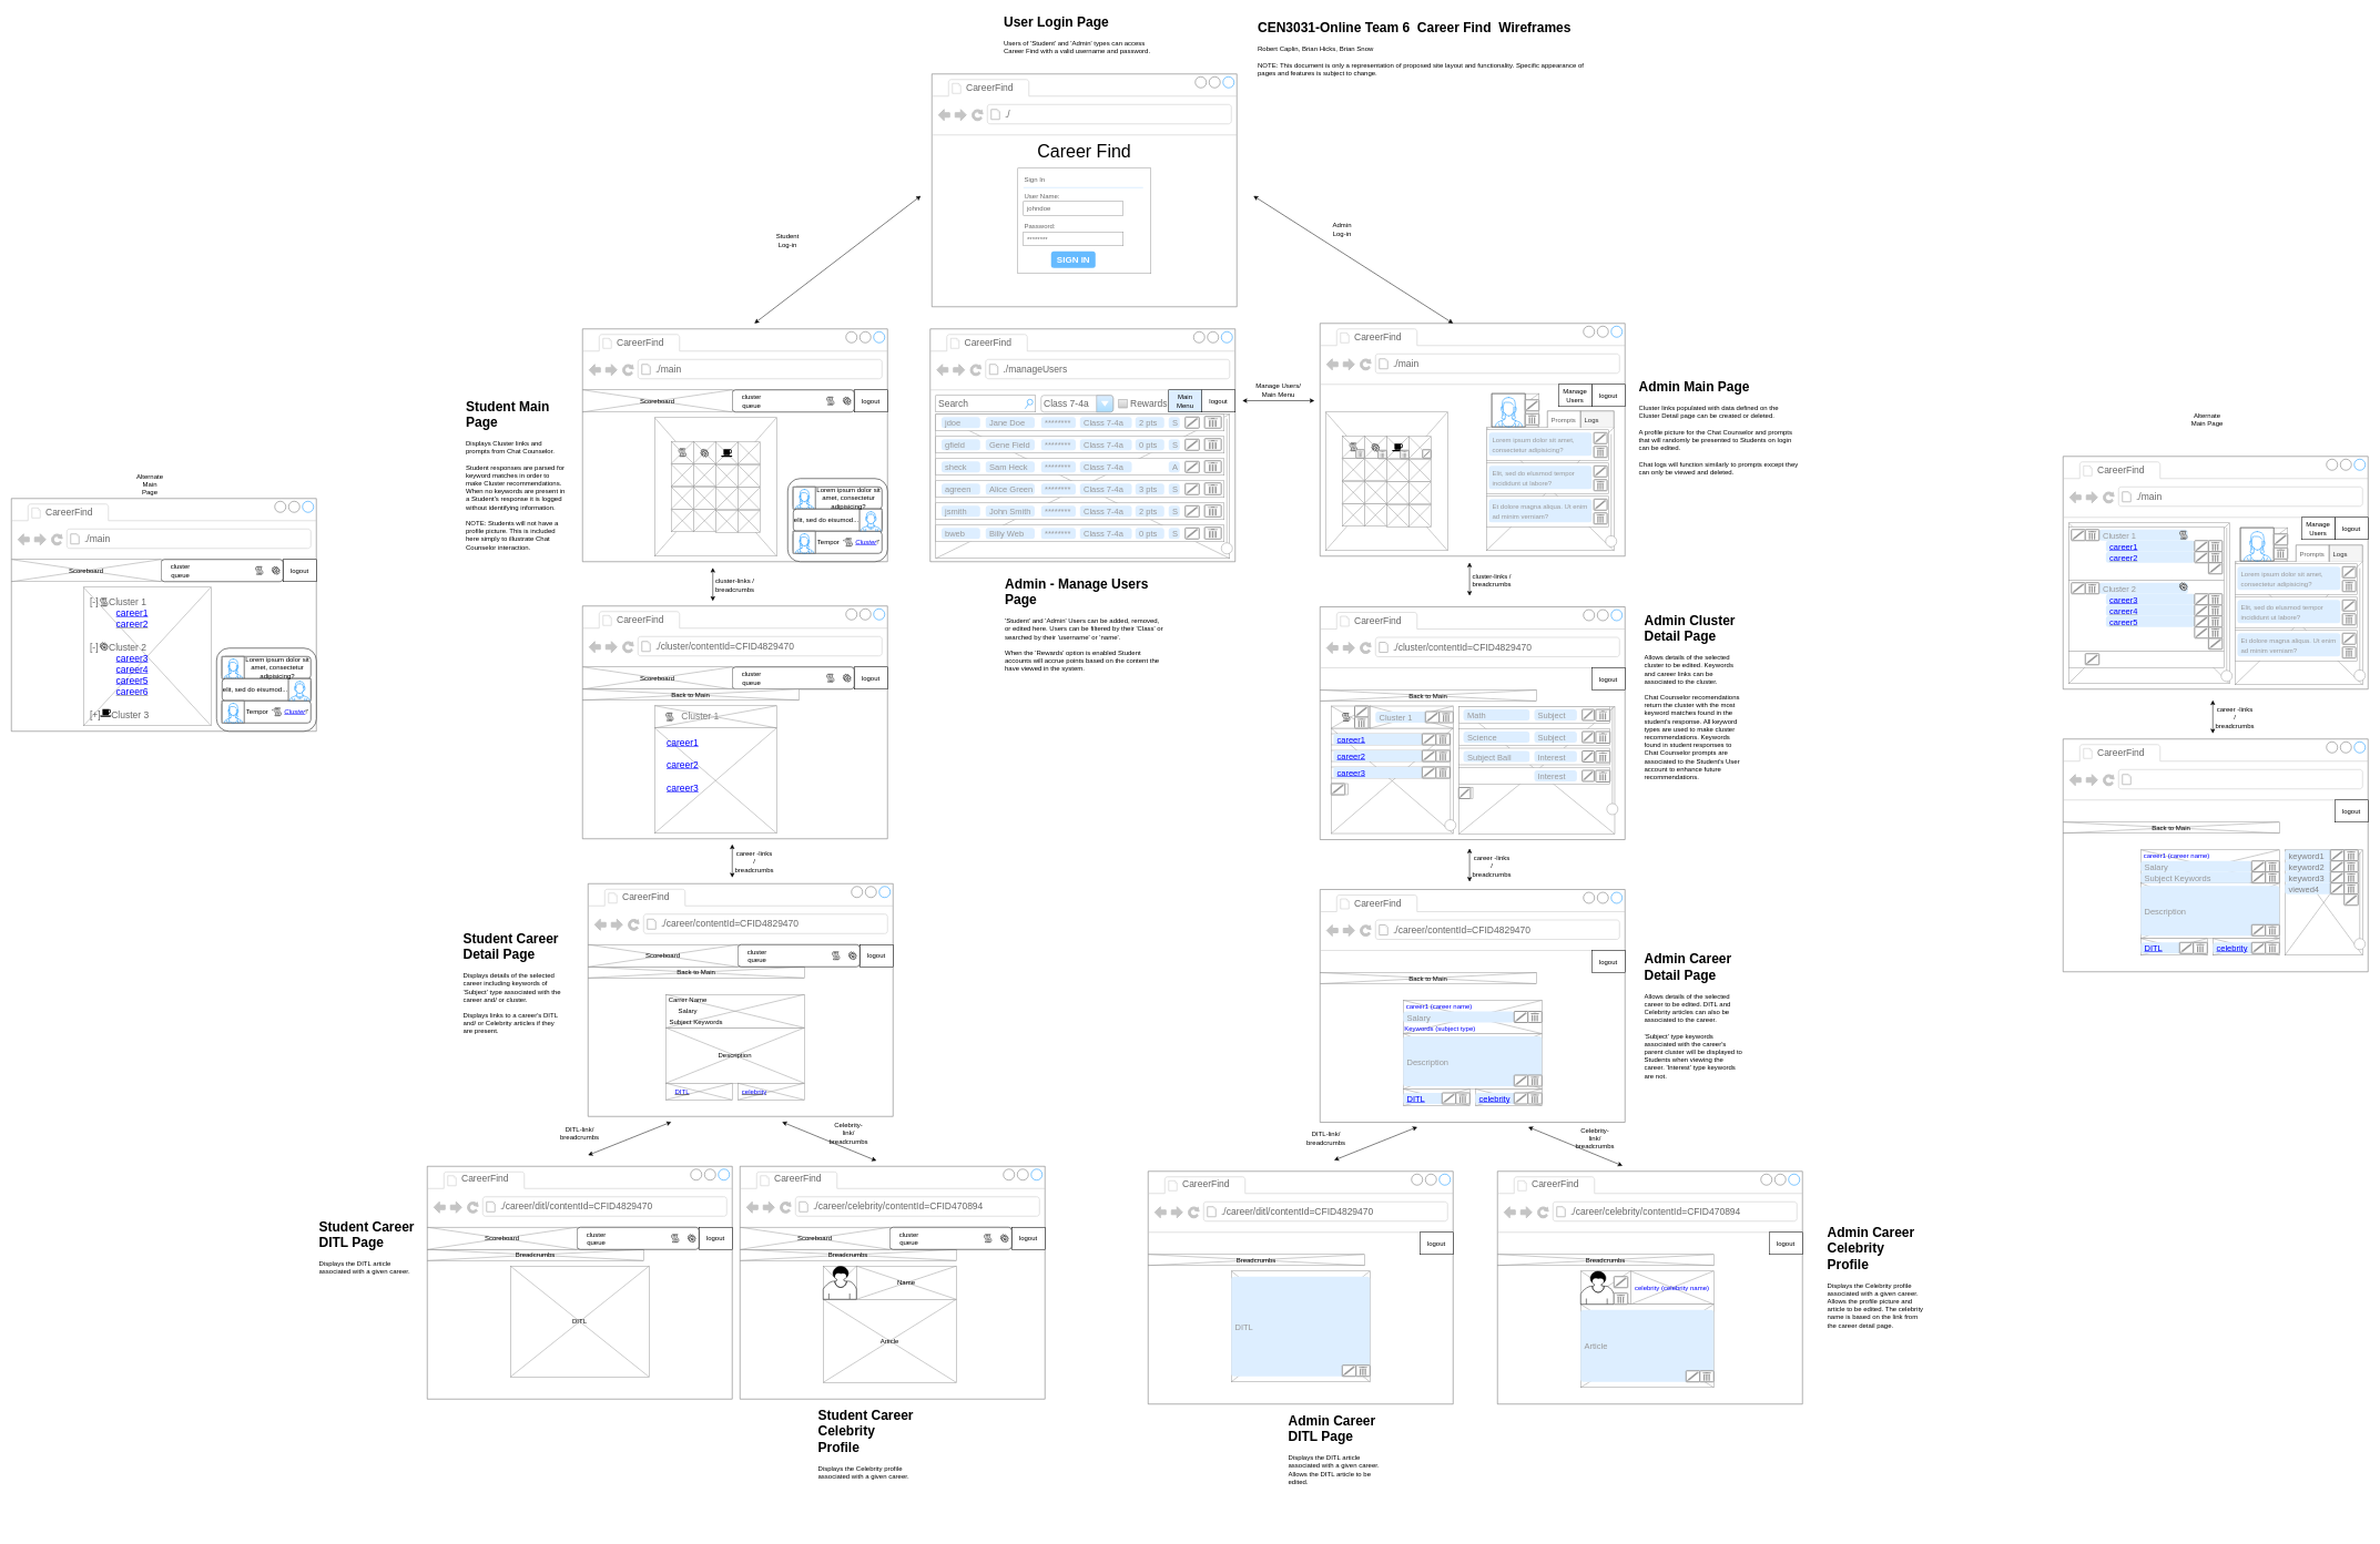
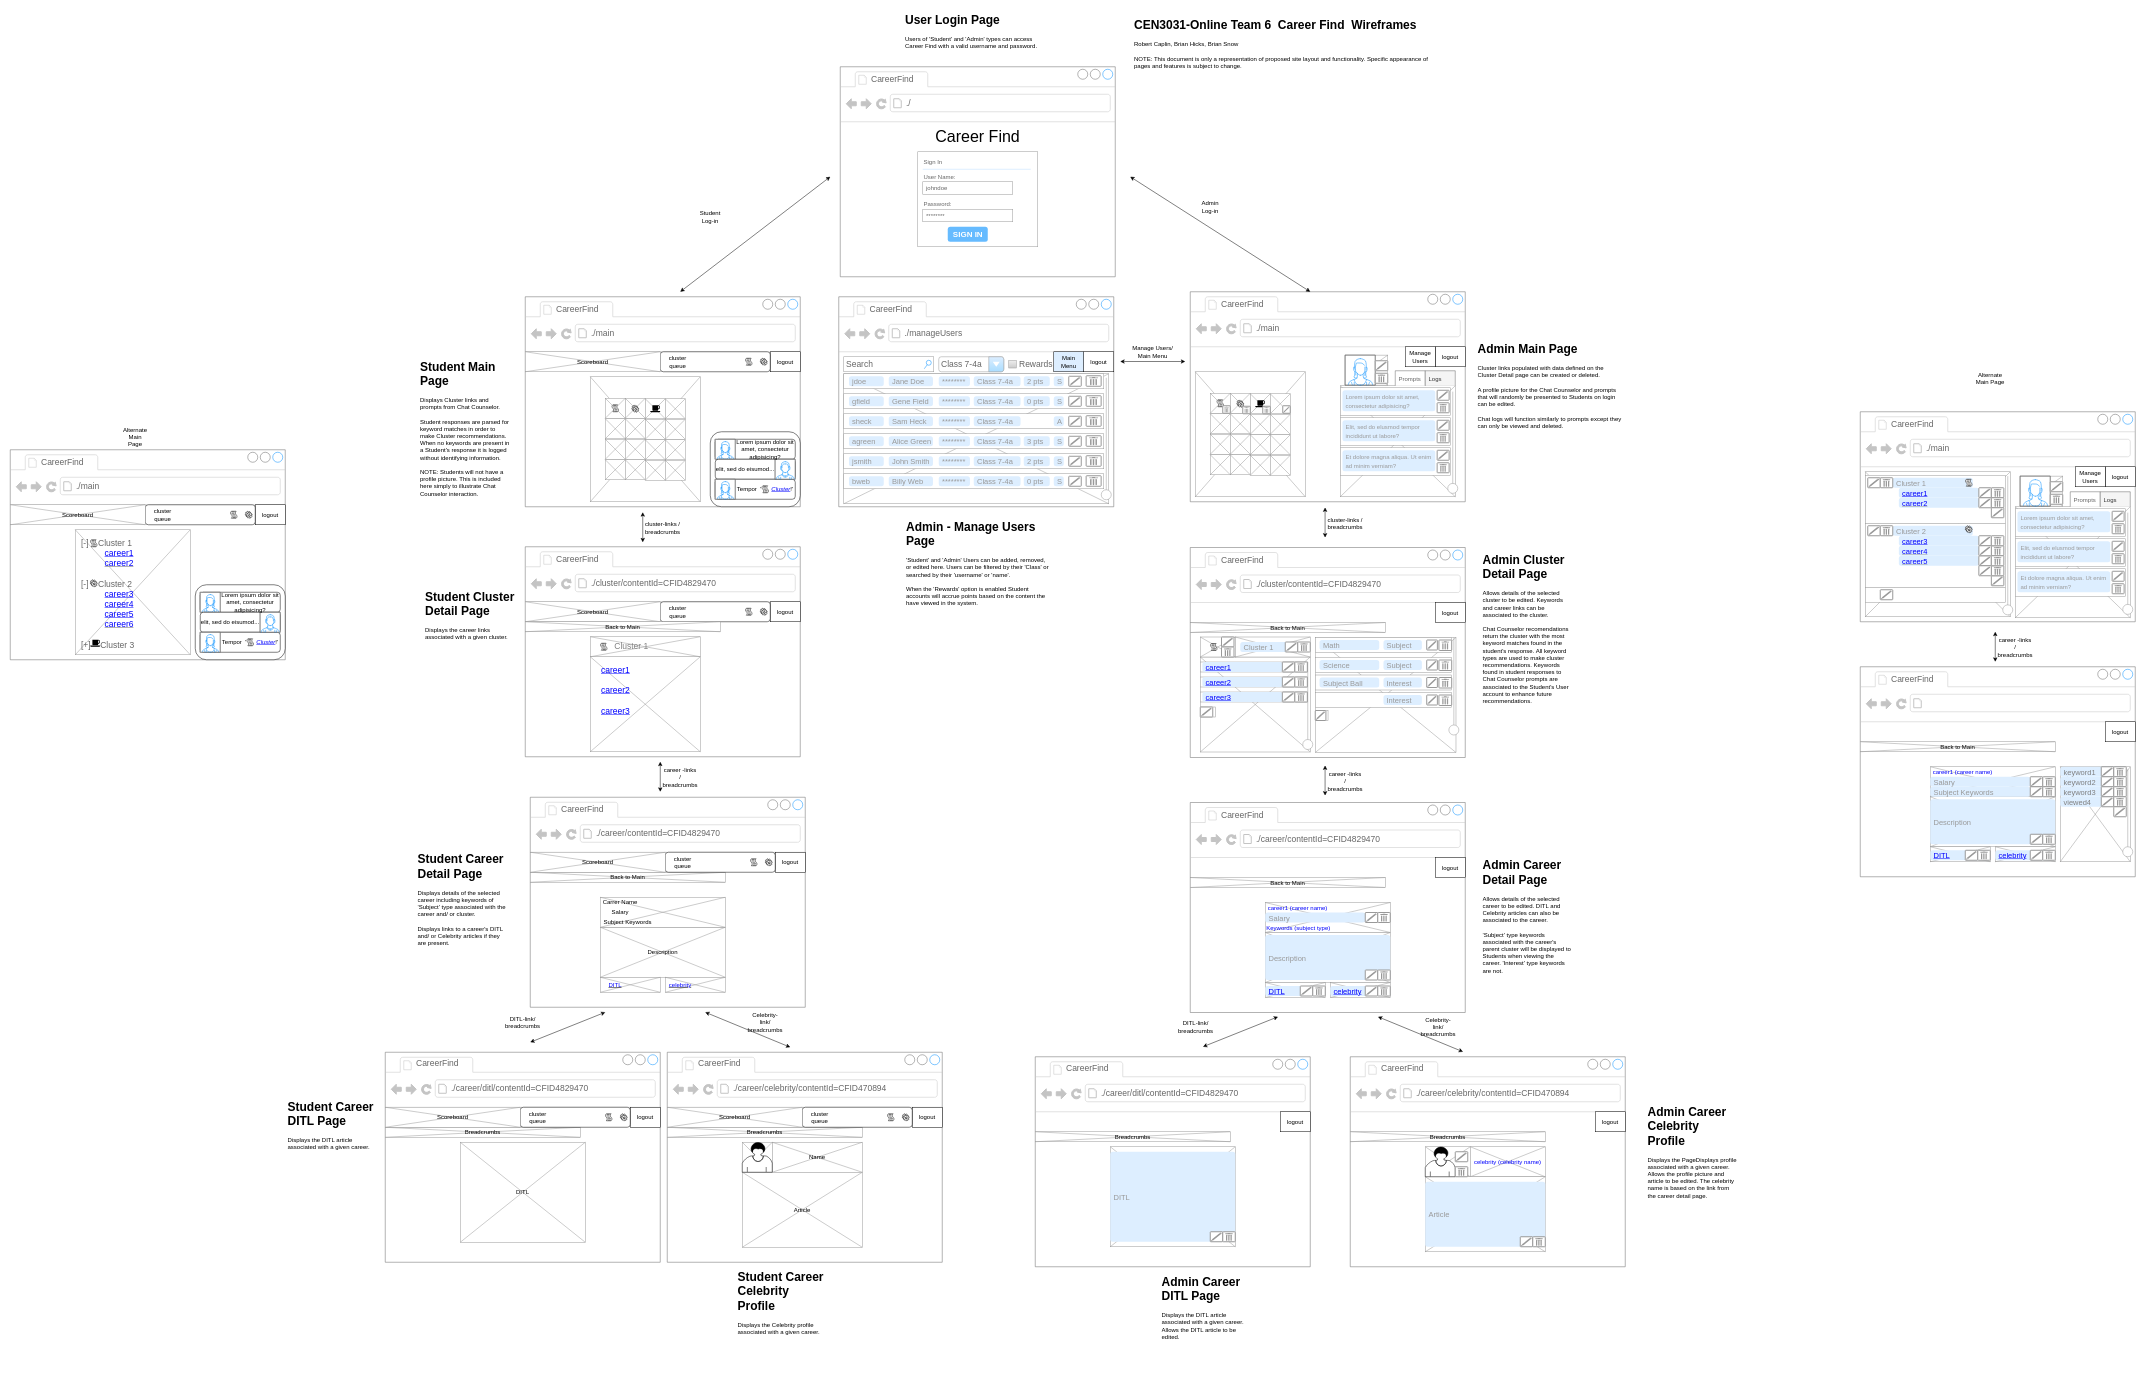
+ <mxCell id="607" value="&lt;h1&gt;Student Cluster Detail Page&lt;/h1&gt;&lt;p&gt;Displays the career links associated with a given cluster.&lt;/p&gt;" style="text;html=1;strokeColor=none;fillColor=none;spacing=5;spacingTop=-20;whiteSpace=wrap;overflow=hidden;rounded=0;" parent="1" vertex="1"><mxGeometry x="845" y="1173" width="190" height="221" as="geometry" /></mxCell>
- <mxCell id="608" value="&lt;h1&gt;Student Career Detail Page&lt;/h1&gt;&lt;p&gt;Displays details of the selected career including keywords of 'Subject' type associated with the career and/ or cluster.&lt;br&gt;&lt;br&gt;Displays links to a career's DITL and/ or Celebrity articles if they are present.&lt;/p&gt;" style="text;html=1;strokeColor=none;fillColor=none;spacing=5;spacingTop=-20;whiteSpace=wrap;overflow=hidden;rounded=0;" parent="1" vertex="1"><mxGeometry x="830" y="1673" width="190" height="221" as="geometry" /></mxCell>
+ <mxCell id="608" value="&lt;h1&gt;Student Career Detail Page&lt;/h1&gt;&lt;p&gt;Displays details of the selected career including keywords of 'Subject' type associated with the career and/ or cluster.&lt;br&gt;&lt;br&gt;Displays links to a career's DITL and/ or Celebrity articles if they are present.&lt;/p&gt;" style="text;html=1;strokeColor=none;fillColor=none;spacing=5;spacingTop=-20;whiteSpace=wrap;overflow=hidden;rounded=0;" parent="1" vertex="1"><mxGeometry x="830" y="1698" width="190" height="221" as="geometry" /></mxCell>
- <mxCell id="172" value="&lt;h1&gt;Admin Career Celebrity Profile&lt;/h1&gt;&lt;div&gt;Displays the Celebrity profile associated with a given career. Allows the profile picture and article to be edited. The celebrity name is based on the link from the career detail page.&lt;/div&gt;" style="text;html=1;strokeColor=none;fillColor=none;spacing=5;spacingTop=-20;whiteSpace=wrap;overflow=hidden;rounded=0;" parent="134" vertex="1"><mxGeometry x="1220" y="170" width="190" height="221" as="geometry" /></mxCell>
+ <mxCell id="172" value="&lt;h1&gt;Admin Career Celebrity Profile&lt;/h1&gt;&lt;div&gt;Displays the PageDisplays profile associated with a given career. Allows the profile picture and article to be edited. The celebrity name is based on the link from the career detail page.&lt;/div&gt;" style="text;html=1;strokeColor=none;fillColor=none;spacing=5;spacingTop=-20;whiteSpace=wrap;overflow=hidden;rounded=0;" parent="134" vertex="1"><mxGeometry x="1220" y="170" width="190" height="221" as="geometry" /></mxCell>
